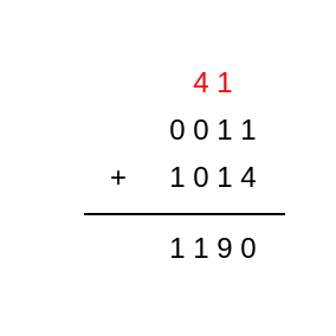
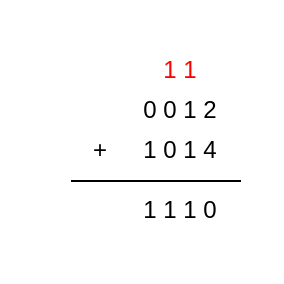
- <mxCell id="7" value="4 1" style="text;html=1;strokeColor=none;fillColor=none;align=center;verticalAlign=middle;whiteSpace=wrap;rounded=0;fontColor=#FF0000;" vertex="1" parent="1"><mxGeometry x="60" y="20" width="60" height="30" as="geometry" /></mxCell>
+ <mxCell id="7" value="1 1" style="text;html=1;strokeColor=none;fillColor=none;align=center;verticalAlign=middle;whiteSpace=wrap;rounded=0;fontColor=#FF0000;" vertex="1" parent="1"><mxGeometry x="60" y="20" width="60" height="30" as="geometry" /></mxCell>
- <mxCell id="4" value="0 0 1 1" style="text;html=1;strokeColor=none;fillColor=none;align=center;verticalAlign=middle;whiteSpace=wrap;rounded=0;" vertex="1" parent="1"><mxGeometry x="60" y="40" width="60" height="30" as="geometry" /></mxCell>
+ <mxCell id="4" value="0 0 1 2" style="text;html=1;strokeColor=none;fillColor=none;align=center;verticalAlign=middle;whiteSpace=wrap;rounded=0;" vertex="1" parent="1"><mxGeometry x="60" y="40" width="60" height="30" as="geometry" /></mxCell>
- <mxCell id="5" value="1 1 9 0" style="text;html=1;strokeColor=none;fillColor=none;align=center;verticalAlign=middle;whiteSpace=wrap;rounded=0;" vertex="1" parent="1"><mxGeometry x="60" y="90" width="60" height="30" as="geometry" /></mxCell>
+ <mxCell id="5" value="1 1 1 0" style="text;html=1;strokeColor=none;fillColor=none;align=center;verticalAlign=middle;whiteSpace=wrap;rounded=0;" vertex="1" parent="1"><mxGeometry x="60" y="90" width="60" height="30" as="geometry" /></mxCell>
